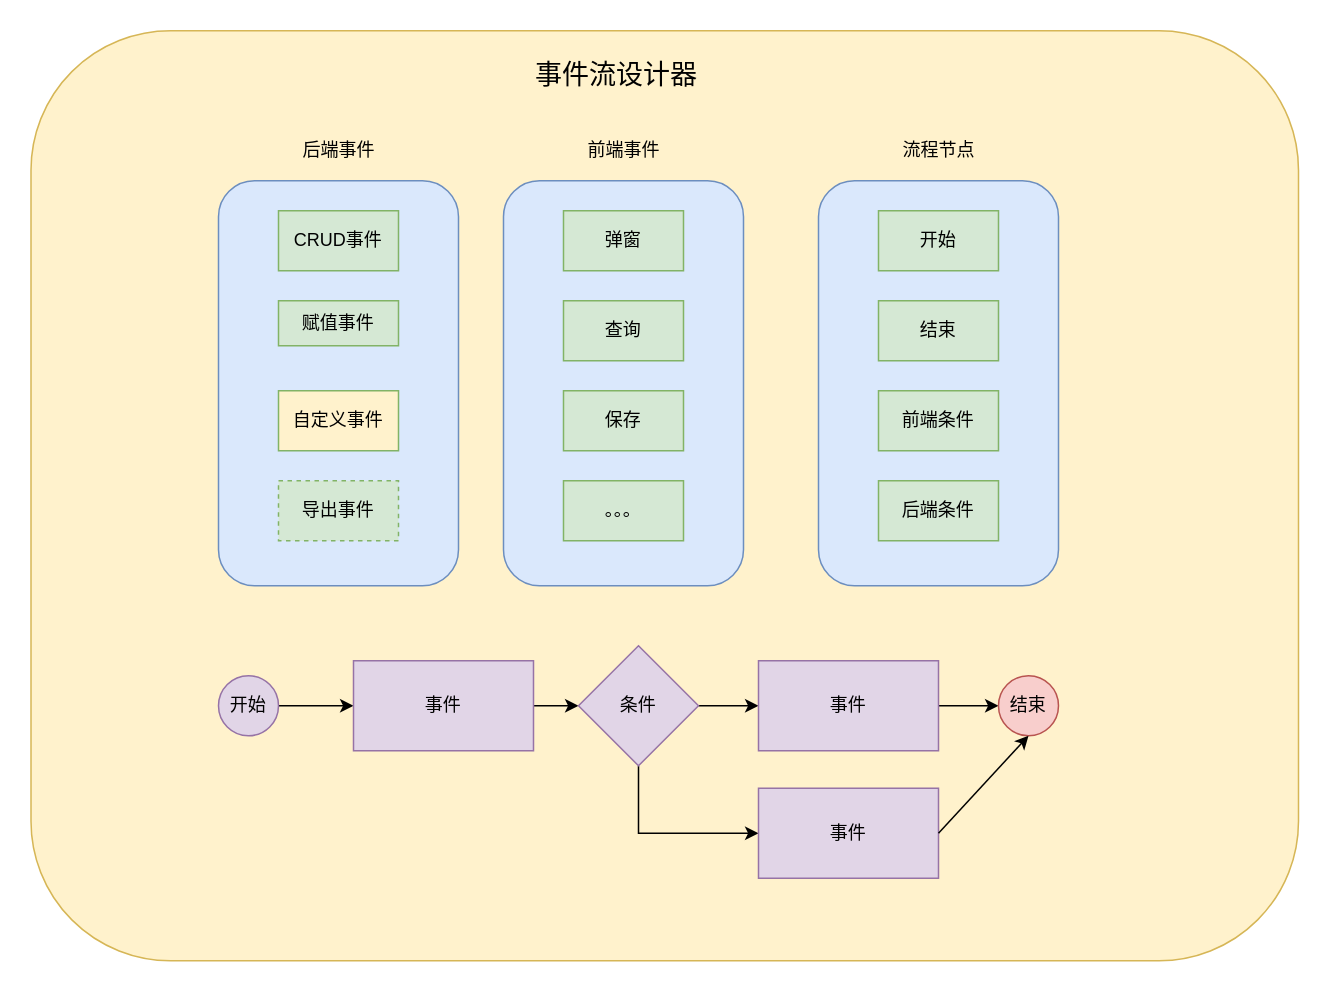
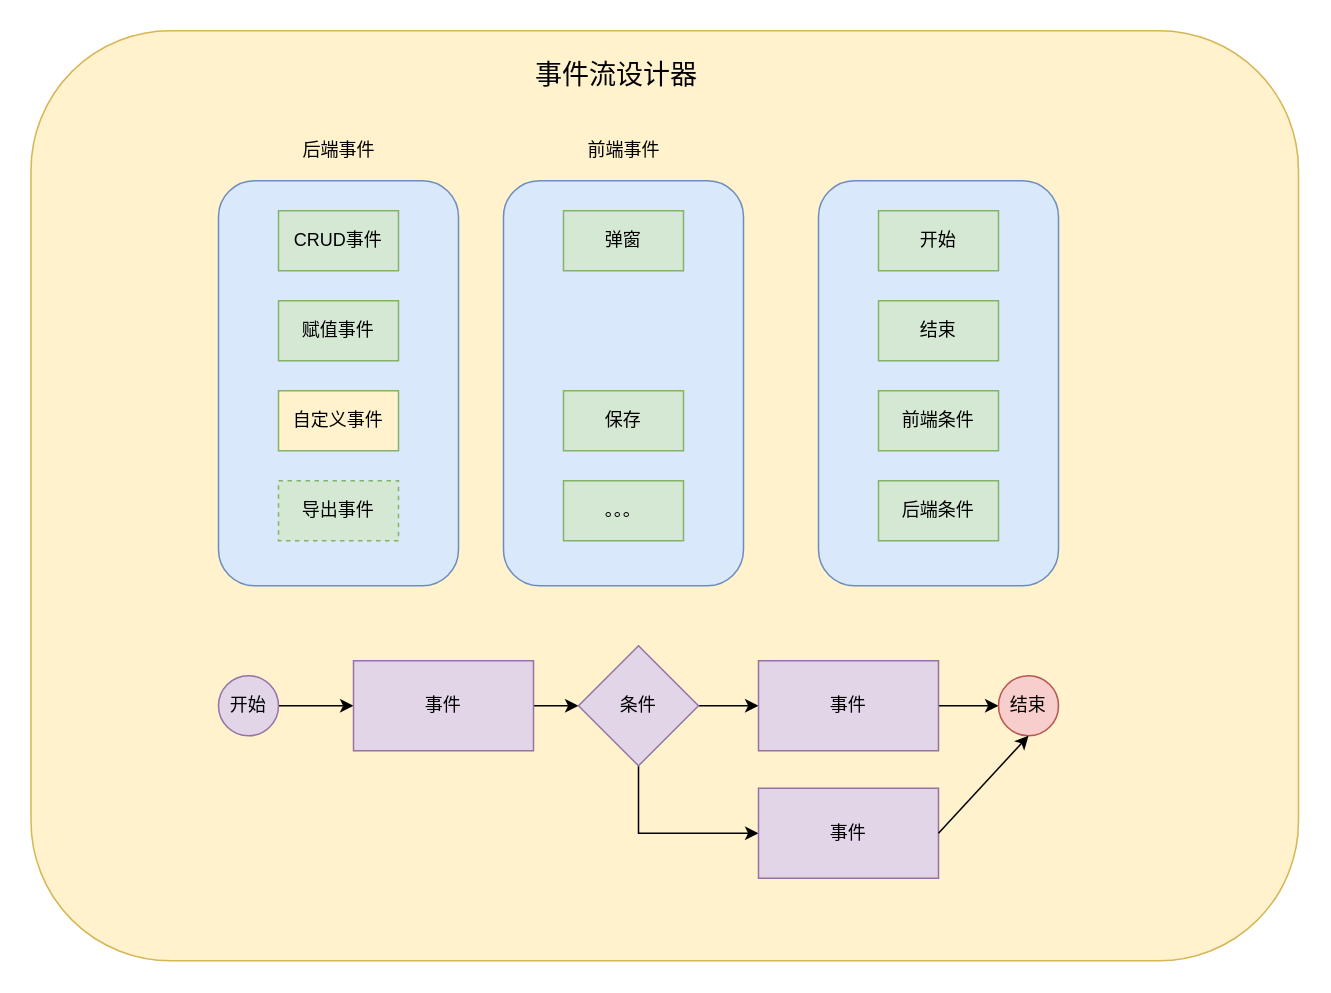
- <mxCell id="17" value="流程节点" style="text;html=1;align=center;verticalAlign=middle;resizable=0;points=[];autosize=1;" parent="1" vertex="1"><mxGeometry x="595" y="90" width="60" height="20" as="geometry" /></mxCell>
- <mxCell id="7" value="赋值事件" style="whiteSpace=wrap;html=1;fillColor=#d5e8d4;strokeColor=#82b366;" parent="1" vertex="1"><mxGeometry x="185" y="200" width="80" height="30" as="geometry" /></mxCell>
+ <mxCell id="7" value="赋值事件" style="whiteSpace=wrap;html=1;fillColor=#d5e8d4;strokeColor=#82b366;" parent="1" vertex="1"><mxGeometry x="185" y="200" width="80" height="40" as="geometry" /></mxCell>
- <mxCell id="13" value="查询" style="whiteSpace=wrap;html=1;fillColor=#d5e8d4;strokeColor=#82b366;" parent="1" vertex="1"><mxGeometry x="375" y="200" width="80" height="40" as="geometry" /></mxCell>
